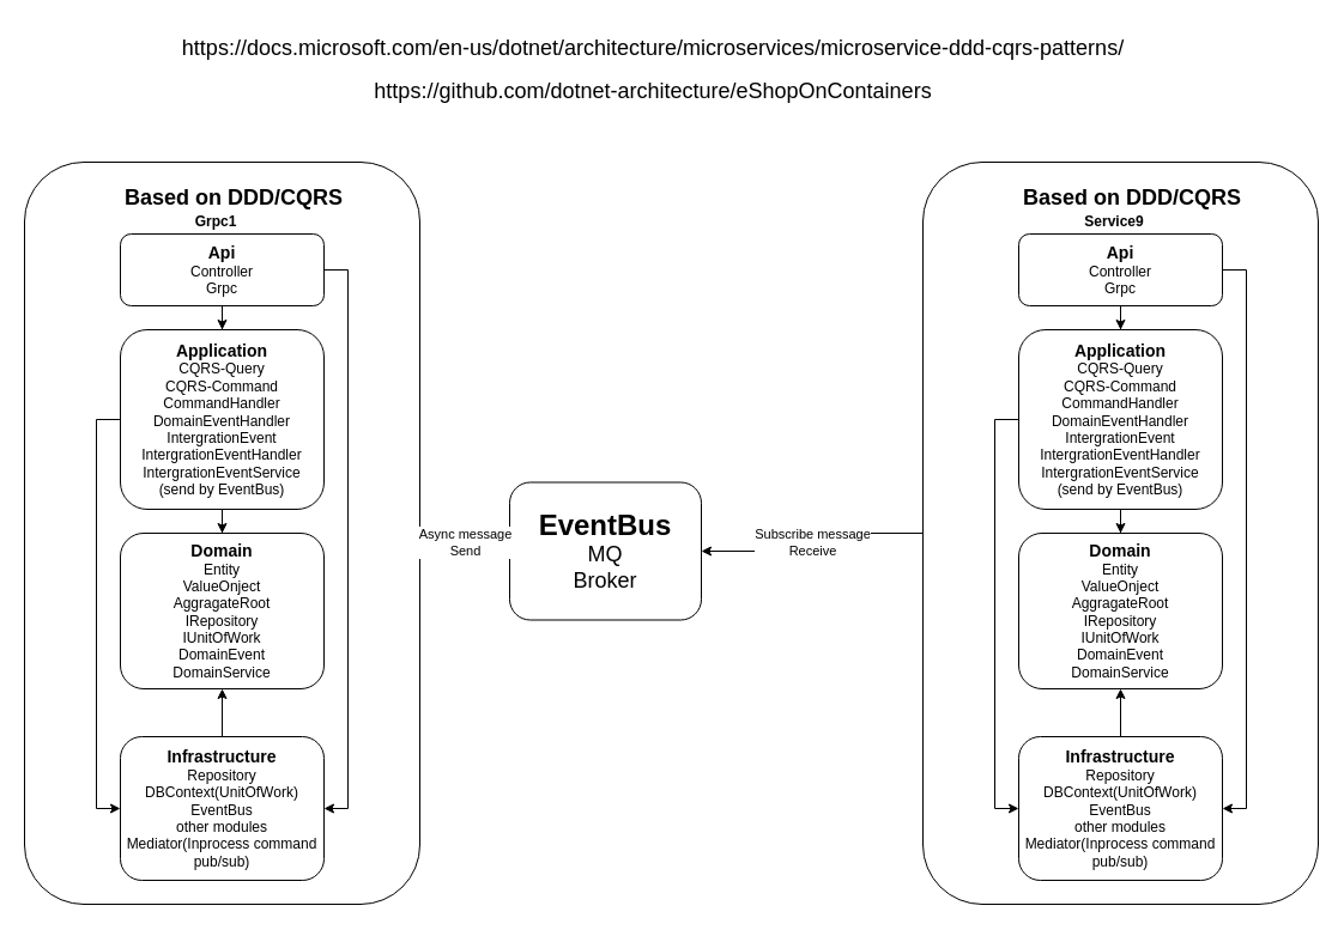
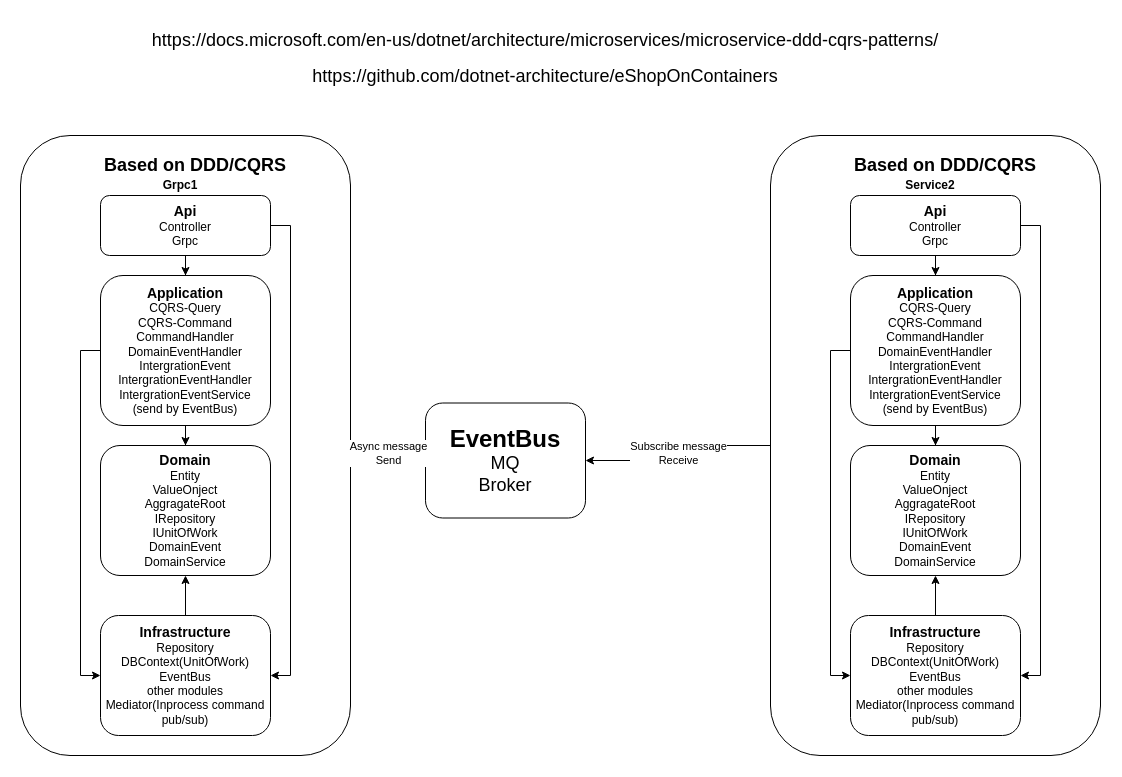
- <mxCell id="27" value="&lt;b&gt;Service9&lt;/b&gt;" style="text;html=1;strokeColor=none;fillColor=none;align=center;verticalAlign=middle;whiteSpace=wrap;rounded=0;" vertex="1" parent="15"><mxGeometry x="140" y="40" width="40" height="20" as="geometry" /></mxCell>
+ <mxCell id="27" value="&lt;b&gt;Service2&lt;/b&gt;" style="text;html=1;strokeColor=none;fillColor=none;align=center;verticalAlign=middle;whiteSpace=wrap;rounded=0;" vertex="1" parent="15"><mxGeometry x="140" y="40" width="40" height="20" as="geometry" /></mxCell>
